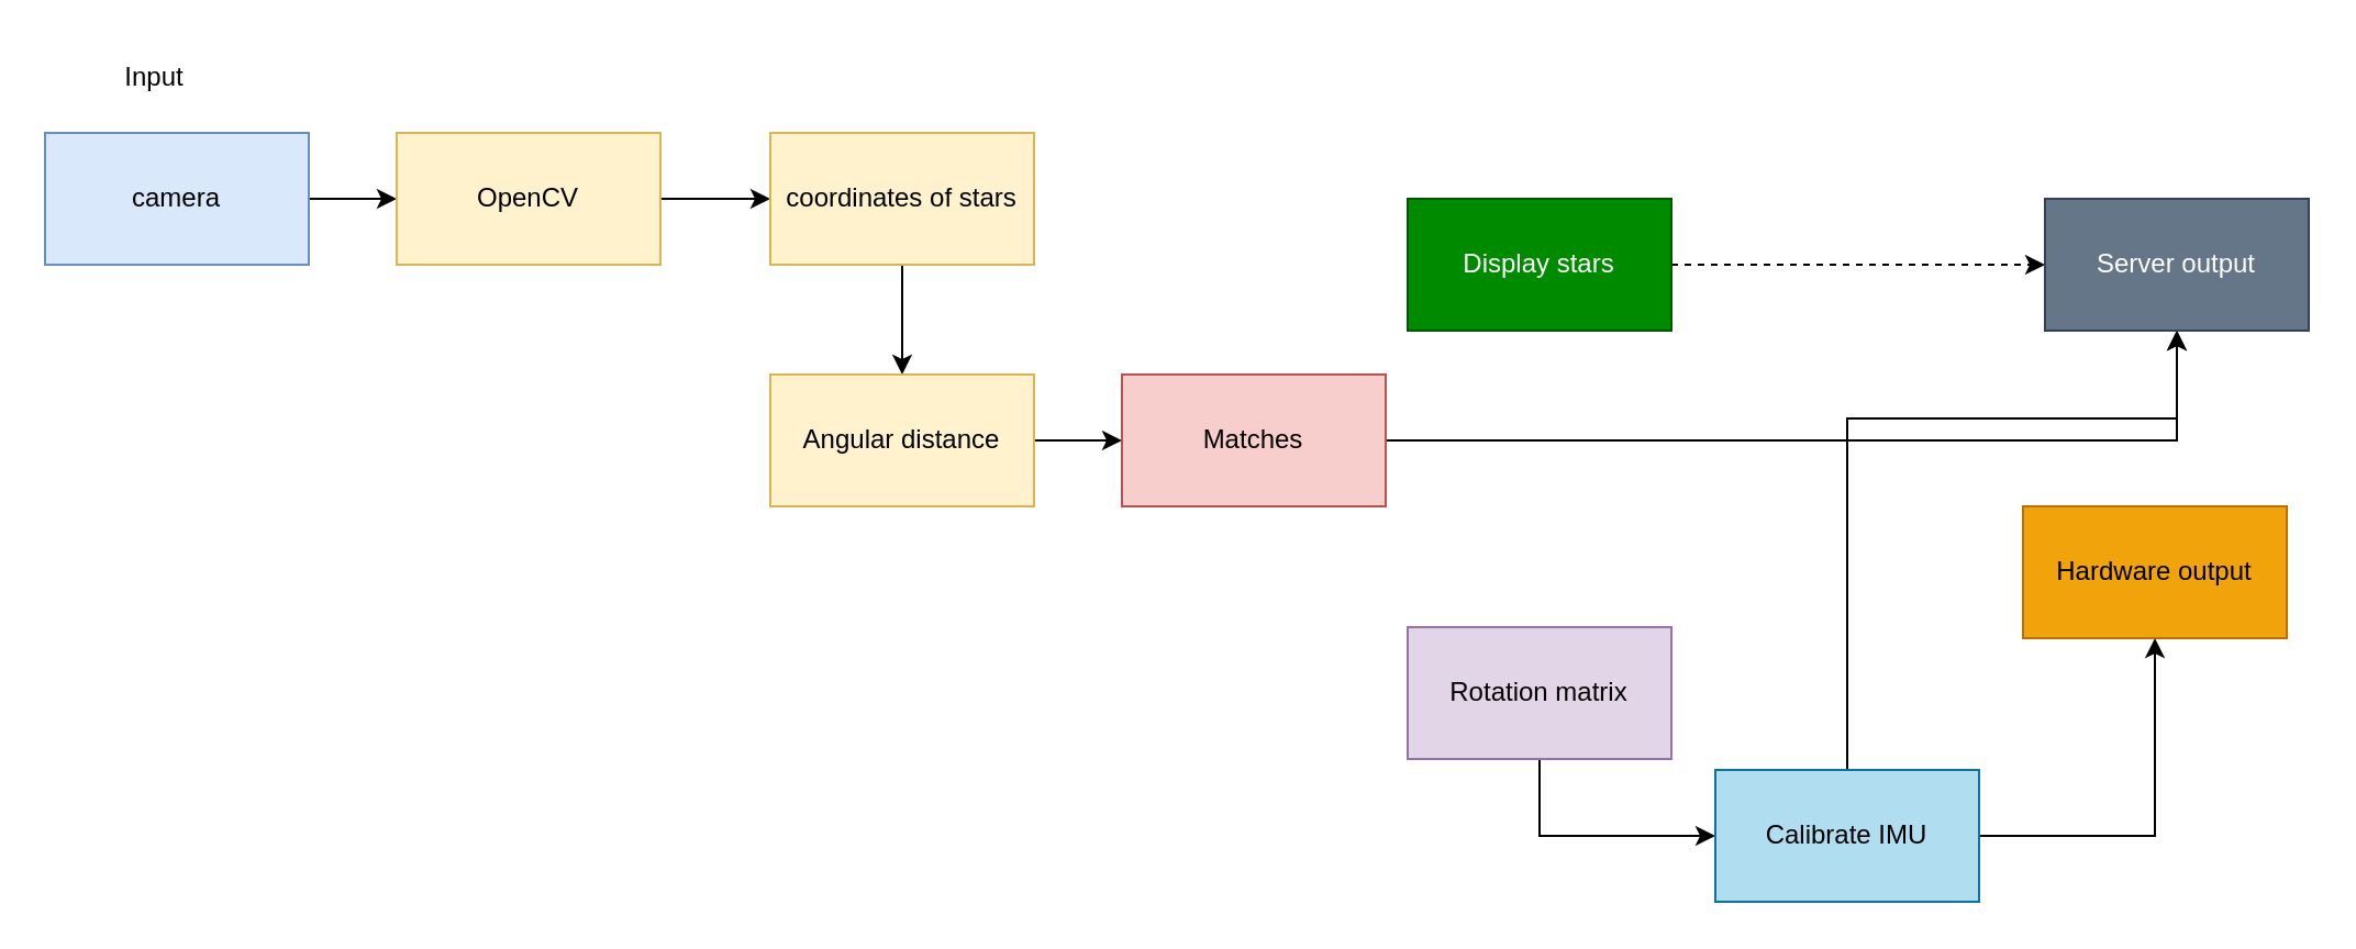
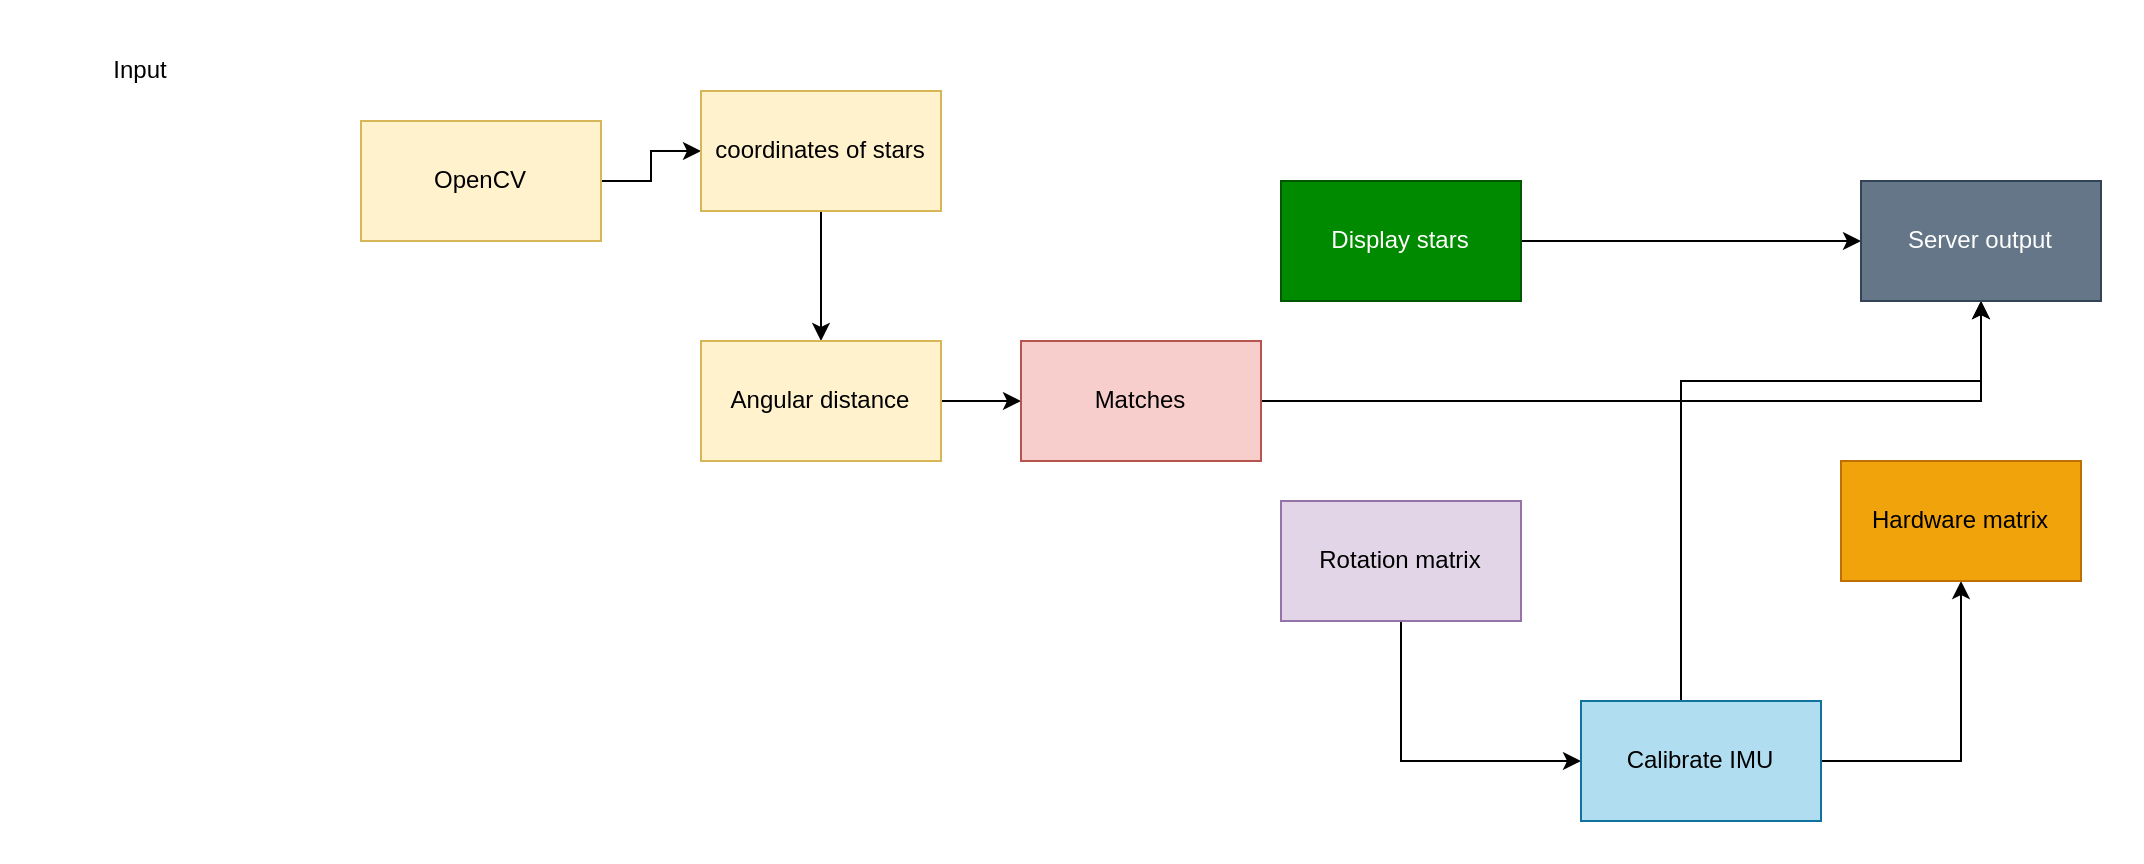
- <mxCell id="3" value="camera" style="rounded=0;whiteSpace=wrap;html=1;fillColor=#dae8fc;strokeColor=#6c8ebf;" vertex="1" parent="1"><mxGeometry x="20" y="60" width="120" height="60" as="geometry" /></mxCell>
- <mxCell id="2" style="edgeStyle=orthogonalEdgeStyle;rounded=0;orthogonalLoop=1;jettySize=auto;html=1;" edge="1" parent="1" source="3" target="5"><mxGeometry relative="1" as="geometry" /></mxCell>
- <mxCell id="7" value="coordinates of stars" style="rounded=0;whiteSpace=wrap;html=1;fillColor=#fff2cc;strokeColor=#d6b656;" vertex="1" parent="1"><mxGeometry x="350" y="60" width="120" height="60" as="geometry" /></mxCell>
+ <mxCell id="7" value="coordinates of stars" style="rounded=0;whiteSpace=wrap;html=1;fillColor=#fff2cc;strokeColor=#d6b656;" vertex="1" parent="1"><mxGeometry x="350" y="45" width="120" height="60" as="geometry" /></mxCell>
- <mxCell id="12" style="edgeStyle=orthogonalEdgeStyle;rounded=0;orthogonalLoop=1;jettySize=auto;html=1;dashed=1;" edge="1" parent="1" source="13" target="20"><mxGeometry relative="1" as="geometry" /></mxCell>
+ <mxCell id="12" style="edgeStyle=orthogonalEdgeStyle;rounded=0;orthogonalLoop=1;jettySize=auto;html=1;" edge="1" parent="1" source="13" target="20"><mxGeometry relative="1" as="geometry" /></mxCell>
- <mxCell id="21" value="Hardware output" style="rounded=0;whiteSpace=wrap;html=1;fillColor=#f0a30a;fontColor=#000000;strokeColor=#BD7000;" vertex="1" parent="1"><mxGeometry x="920" y="230" width="120" height="60" as="geometry" /></mxCell>
+ <mxCell id="21" value="Hardware matrix" style="rounded=0;whiteSpace=wrap;html=1;fillColor=#f0a30a;fontColor=#000000;strokeColor=#BD7000;" vertex="1" parent="1"><mxGeometry x="920" y="230" width="120" height="60" as="geometry" /></mxCell>
- <mxCell id="15" value="Rotation matrix" style="rounded=0;whiteSpace=wrap;html=1;fillColor=#e1d5e7;strokeColor=#9673a6;" vertex="1" parent="1"><mxGeometry x="640" y="285" width="120" height="60" as="geometry" /></mxCell>
+ <mxCell id="15" value="Rotation matrix" style="rounded=0;whiteSpace=wrap;html=1;fillColor=#e1d5e7;strokeColor=#9673a6;" vertex="1" parent="1"><mxGeometry x="640" y="250" width="120" height="60" as="geometry" /></mxCell>
- <mxCell id="19" value="Calibrate IMU" style="rounded=0;whiteSpace=wrap;html=1;fillColor=#b1ddf0;strokeColor=#10739e;" vertex="1" parent="1"><mxGeometry x="780" y="350" width="120" height="60" as="geometry" /></mxCell>
+ <mxCell id="19" value="Calibrate IMU" style="rounded=0;whiteSpace=wrap;html=1;fillColor=#b1ddf0;strokeColor=#10739e;" vertex="1" parent="1"><mxGeometry x="790" y="350" width="120" height="60" as="geometry" /></mxCell>
